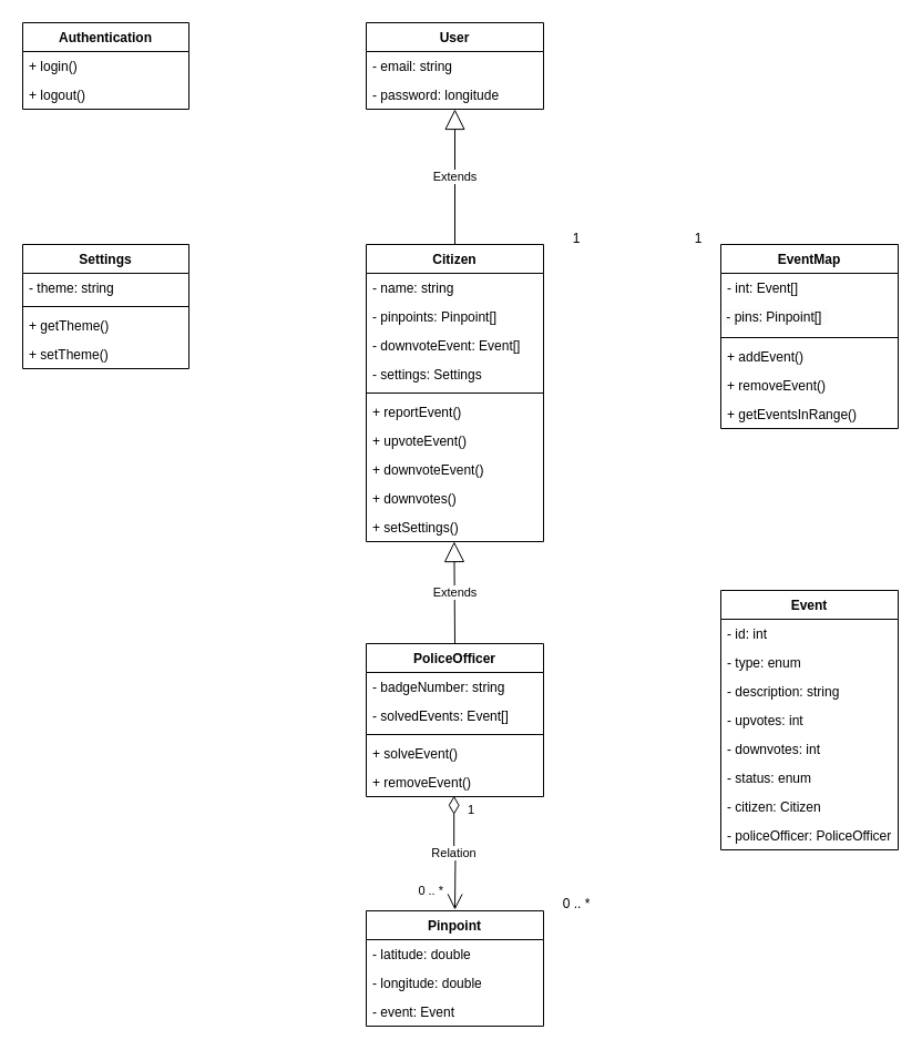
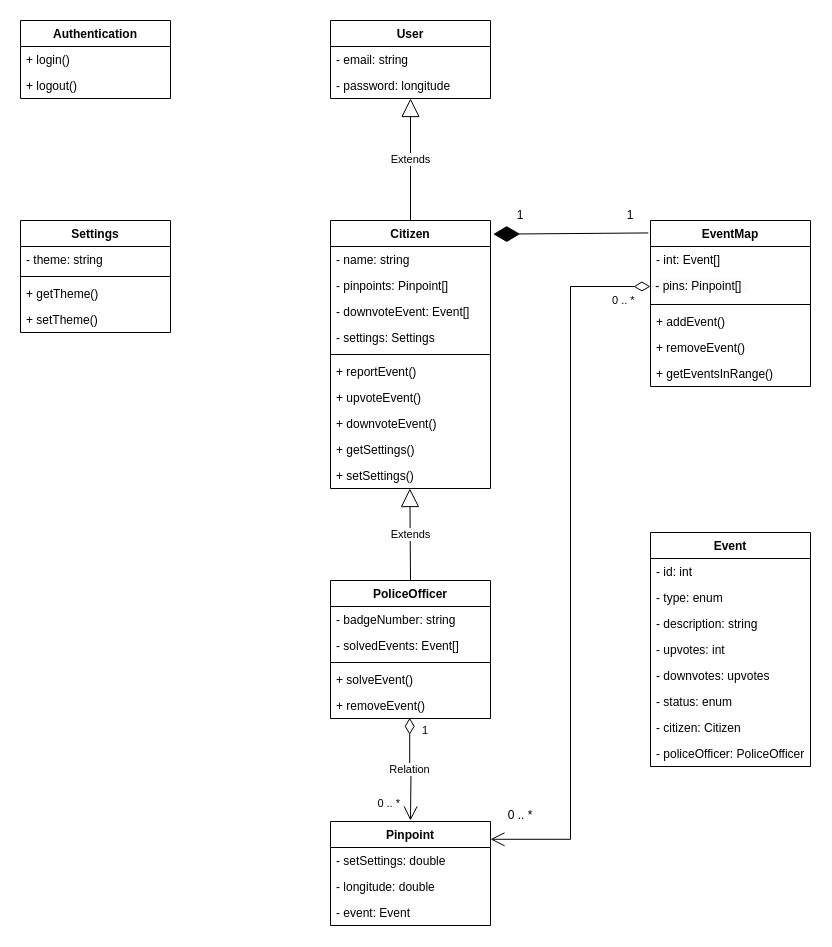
+ <mxCell id="57" value="" style="endArrow=diamondThin;endFill=1;endSize=24;html=1;rounded=0;exitX=-0.014;exitY=0.075;exitDx=0;exitDy=0;exitPerimeter=0;entryX=1.017;entryY=0.051;entryDx=0;entryDy=0;entryPerimeter=0;" edge="1" parent="1" source="38" target="8"><mxGeometry width="160" relative="1" as="geometry"><mxPoint x="620" y="150" as="sourcePoint" /><mxPoint x="510" y="250" as="targetPoint" /></mxGeometry></mxCell>
- <mxCell id="17" value="+ downvotes()" style="text;strokeColor=none;fillColor=none;align=left;verticalAlign=top;spacingLeft=4;spacingRight=4;overflow=hidden;rotatable=0;points=[[0,0.5],[1,0.5]];portConstraint=eastwest;" vertex="1" parent="8"><mxGeometry y="216" width="160" height="26" as="geometry" /></mxCell>
+ <mxCell id="17" value="+ getSettings()" style="text;strokeColor=none;fillColor=none;align=left;verticalAlign=top;spacingLeft=4;spacingRight=4;overflow=hidden;rotatable=0;points=[[0,0.5],[1,0.5]];portConstraint=eastwest;" vertex="1" parent="8"><mxGeometry y="216" width="160" height="26" as="geometry" /></mxCell>
+ <mxCell id="52" value="0 .. *" style="endArrow=open;html=1;endSize=12;startArrow=diamondThin;startSize=14;startFill=0;edgeStyle=orthogonalEdgeStyle;align=left;verticalAlign=bottom;rounded=0;exitX=0;exitY=0.5;exitDx=0;exitDy=0;entryX=1;entryY=0.171;entryDx=0;entryDy=0;entryPerimeter=0;" edge="1" parent="1" source="40" target="25"><mxGeometry x="-0.888" y="23" relative="1" as="geometry"><mxPoint x="420" y="750" as="sourcePoint" /><mxPoint x="400" y="820" as="targetPoint" /><Array as="points"><mxPoint x="570" y="286" /><mxPoint x="570" y="839" /></Array><mxPoint as="offset" /></mxGeometry></mxCell>
- <mxCell id="34" value="- downvotes: int" style="text;strokeColor=none;fillColor=none;align=left;verticalAlign=top;spacingLeft=4;spacingRight=4;overflow=hidden;rotatable=0;points=[[0,0.5],[1,0.5]];portConstraint=eastwest;" vertex="1" parent="29"><mxGeometry y="130" width="160" height="26" as="geometry" /></mxCell>
+ <mxCell id="34" value="- downvotes: upvotes" style="text;strokeColor=none;fillColor=none;align=left;verticalAlign=top;spacingLeft=4;spacingRight=4;overflow=hidden;rotatable=0;points=[[0,0.5],[1,0.5]];portConstraint=eastwest;" vertex="1" parent="29"><mxGeometry y="130" width="160" height="26" as="geometry" /></mxCell>
- <mxCell id="26" value="- latitude: double" style="text;strokeColor=none;fillColor=none;align=left;verticalAlign=top;spacingLeft=4;spacingRight=4;overflow=hidden;rotatable=0;points=[[0,0.5],[1,0.5]];portConstraint=eastwest;" vertex="1" parent="25"><mxGeometry y="26" width="160" height="26" as="geometry" /></mxCell>
+ <mxCell id="26" value="- setSettings: double" style="text;strokeColor=none;fillColor=none;align=left;verticalAlign=top;spacingLeft=4;spacingRight=4;overflow=hidden;rotatable=0;points=[[0,0.5],[1,0.5]];portConstraint=eastwest;" vertex="1" parent="25"><mxGeometry y="26" width="160" height="26" as="geometry" /></mxCell>
